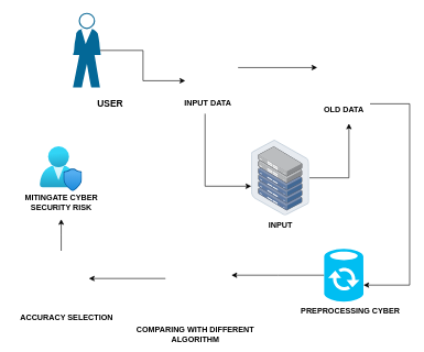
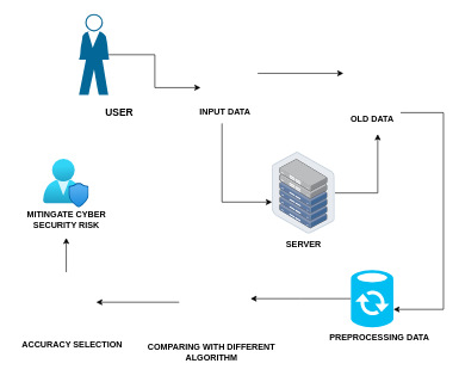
- <mxCell id="15" value="&lt;b&gt;INPUT&lt;/b&gt;" style="text;html=1;align=center;verticalAlign=middle;resizable=0;points=[];autosize=1;strokeColor=none;fillColor=none;" vertex="1" parent="1"><mxGeometry x="389.1" y="326.6" width="70" height="30" as="geometry" /></mxCell>
+ <mxCell id="15" value="&lt;b&gt;SERVER&lt;/b&gt;" style="text;html=1;align=center;verticalAlign=middle;resizable=0;points=[];autosize=1;strokeColor=none;fillColor=none;" vertex="1" parent="1"><mxGeometry x="389.1" y="326.6" width="70" height="30" as="geometry" /></mxCell>
- <mxCell id="2" value="&lt;b&gt;PREPROCESSING CYBER&lt;/b&gt;" style="text;html=1;align=center;verticalAlign=middle;resizable=0;points=[];autosize=1;strokeColor=none;fillColor=none;" vertex="1" parent="1"><mxGeometry x="450" y="457" width="160" height="30" as="geometry" /></mxCell>
+ <mxCell id="2" value="&lt;b&gt;PREPROCESSING DATA&lt;/b&gt;" style="text;html=1;align=center;verticalAlign=middle;resizable=0;points=[];autosize=1;strokeColor=none;fillColor=none;" vertex="1" parent="1"><mxGeometry x="450" y="457" width="160" height="30" as="geometry" /></mxCell>
- <mxCell id="20" value="&lt;div&gt;&lt;b&gt;COMPARING WITH DIFFERENT&lt;/b&gt;&lt;/div&gt;&lt;div&gt;&lt;b&gt;ALGORITHM&lt;/b&gt;&lt;br&gt;&lt;/div&gt;" style="text;html=1;align=center;verticalAlign=middle;resizable=0;points=[];autosize=1;strokeColor=none;fillColor=none;" vertex="1" parent="1"><mxGeometry x="195" y="487" width="200" height="40" as="geometry" /></mxCell>
+ <mxCell id="20" value="&lt;div&gt;&lt;b&gt;COMPARING WITH DIFFERENT&lt;/b&gt;&lt;/div&gt;&lt;div&gt;&lt;b&gt;ALGORITHM&lt;/b&gt;&lt;br&gt;&lt;/div&gt;" style="text;html=1;align=center;verticalAlign=middle;resizable=0;points=[];autosize=1;strokeColor=none;fillColor=none;" vertex="1" parent="1"><mxGeometry x="195" y="472" width="200" height="40" as="geometry" /></mxCell>
